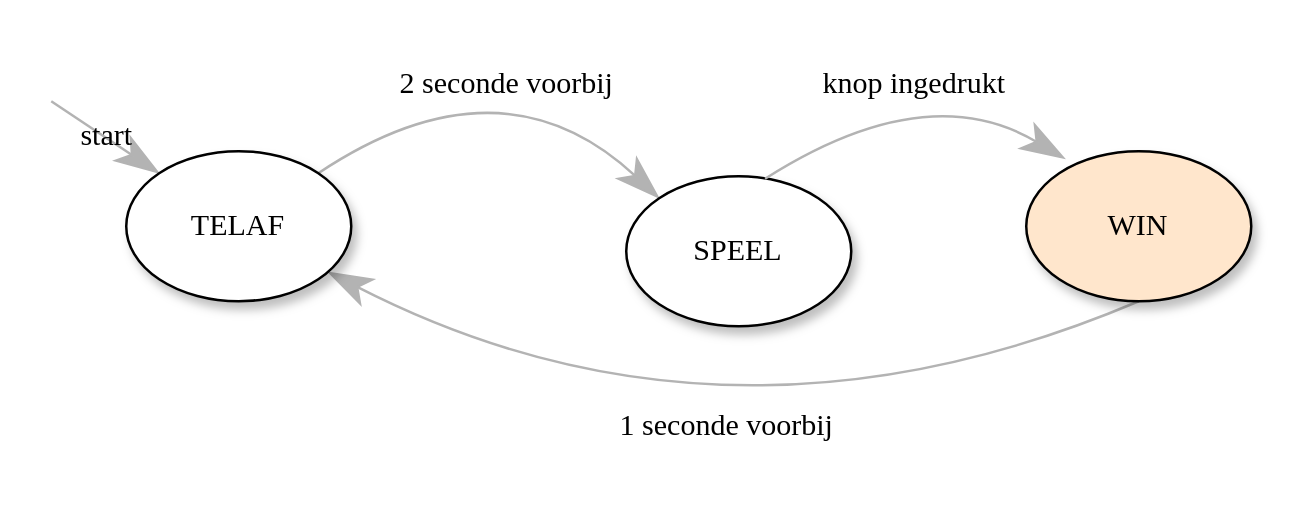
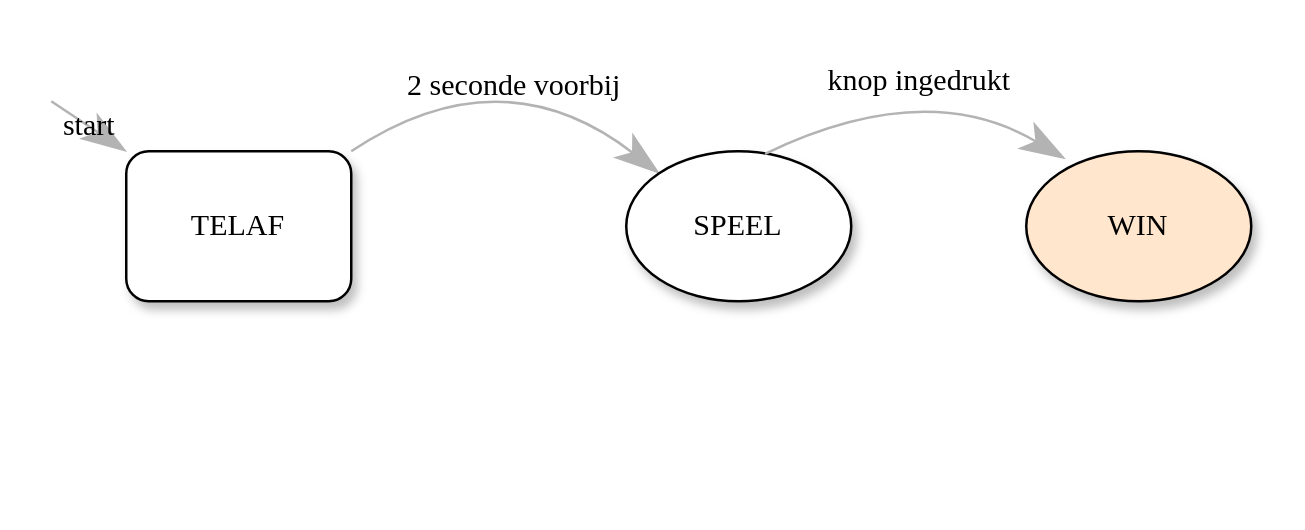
- <mxCell id="5" value="TELAF" style="ellipse;whiteSpace=wrap;html=1;rounded=0;shadow=1;comic=0;labelBackgroundColor=none;strokeWidth=1;fontFamily=Verdana;fontSize=12;align=center;" parent="1" vertex="1"><mxGeometry x="50" y="60" width="90" height="60" as="geometry" /></mxCell>
+ <mxCell id="5" value="TELAF" style="whiteSpace=wrap;html=1;shadow=1;comic=0;labelBackgroundColor=none;strokeWidth=1;fontFamily=Verdana;fontSize=12;align=center;rounded=1;" parent="1" vertex="1"><mxGeometry x="50" y="60" width="90" height="60" as="geometry" /></mxCell>
- <mxCell id="6" value="SPEEL" style="ellipse;whiteSpace=wrap;html=1;rounded=0;shadow=1;comic=0;labelBackgroundColor=none;strokeWidth=1;fontFamily=Verdana;fontSize=12;align=center;" vertex="1" parent="1"><mxGeometry x="250" y="70" width="90" height="60" as="geometry" /></mxCell>
+ <mxCell id="6" value="SPEEL" style="ellipse;whiteSpace=wrap;html=1;rounded=0;shadow=1;comic=0;labelBackgroundColor=none;strokeWidth=1;fontFamily=Verdana;fontSize=12;align=center;" vertex="1" parent="1"><mxGeometry x="250" y="60" width="90" height="60" as="geometry" /></mxCell>
- <mxCell id="4" value="1 seconde voorbij" style="edgeStyle=none;html=1;labelBackgroundColor=none;startArrow=none;startFill=0;startSize=5;endArrow=classicThin;endFill=1;endSize=15;jettySize=auto;orthogonalLoop=1;strokeColor=#B3B3B3;strokeWidth=1;fontFamily=Verdana;fontSize=12;exitX=0.5;exitY=1;exitDx=0;exitDy=0;curved=1;" parent="1" source="7" target="5" edge="1"><mxGeometry x="0.051" y="-18" relative="1" as="geometry"><mxPoint x="316.07" y="181.363" as="targetPoint" /><Array as="points"><mxPoint x="290" y="190" /></Array><mxPoint as="offset" /></mxGeometry></mxCell>
